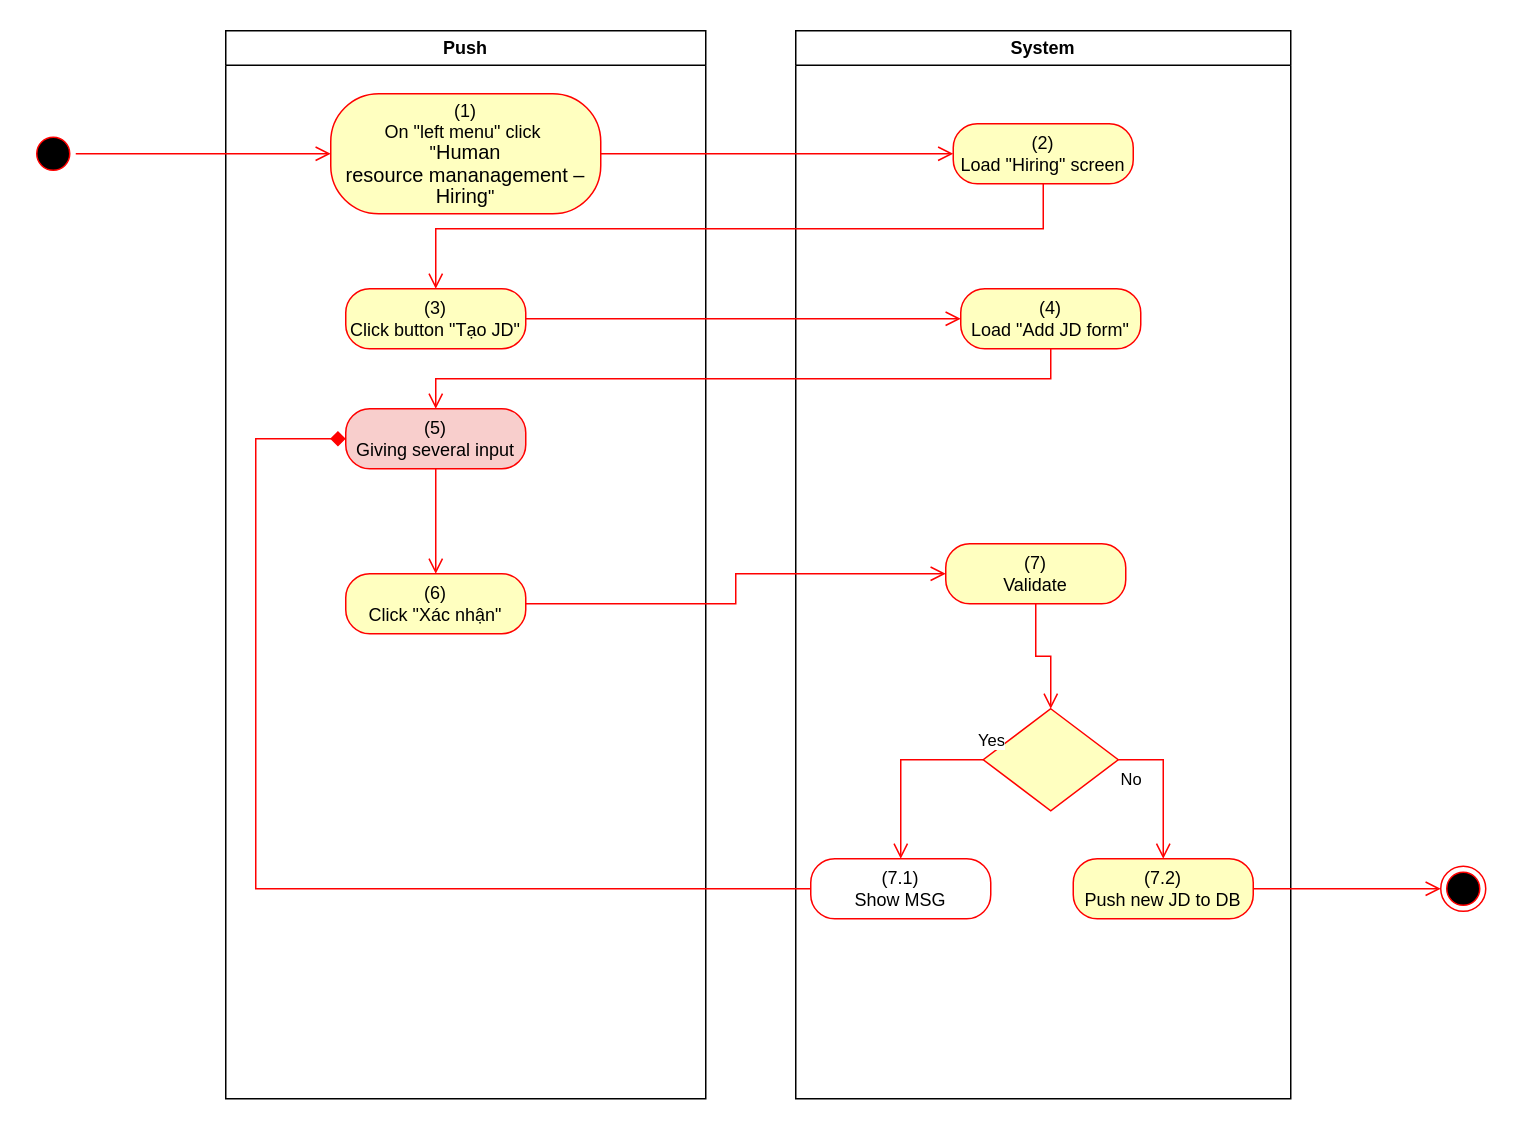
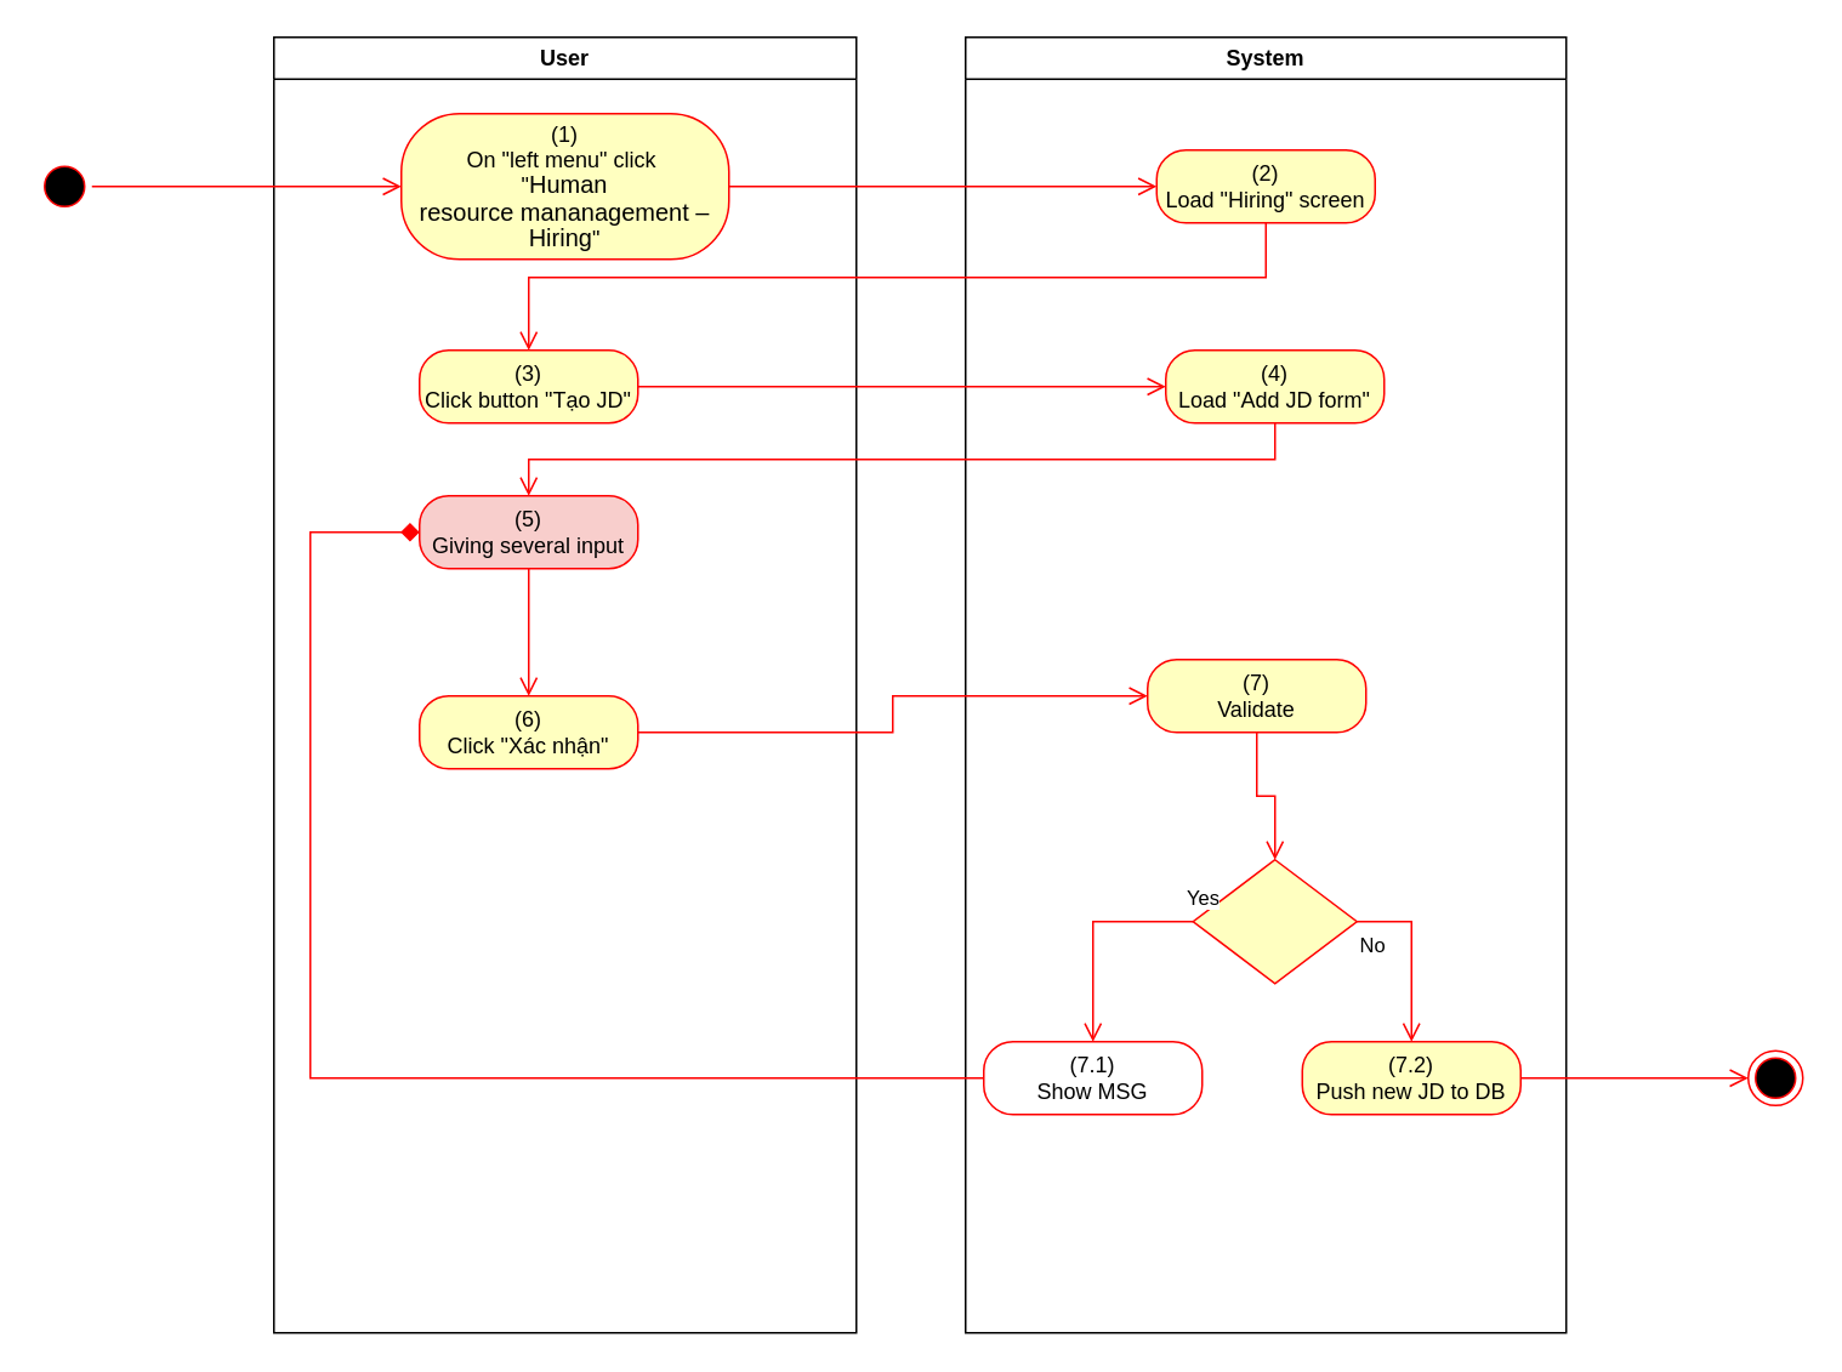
- <mxCell id="2" value="Push" style="swimlane;whiteSpace=wrap" vertex="1" parent="1"><mxGeometry x="150" y="20" width="320" height="712" as="geometry"><mxRectangle x="120" y="128" width="60" height="23" as="alternateBounds" /></mxGeometry></mxCell>
+ <mxCell id="2" value="User" style="swimlane;whiteSpace=wrap" vertex="1" parent="1"><mxGeometry x="150" y="20" width="320" height="712" as="geometry"><mxRectangle x="120" y="128" width="60" height="23" as="alternateBounds" /></mxGeometry></mxCell>
